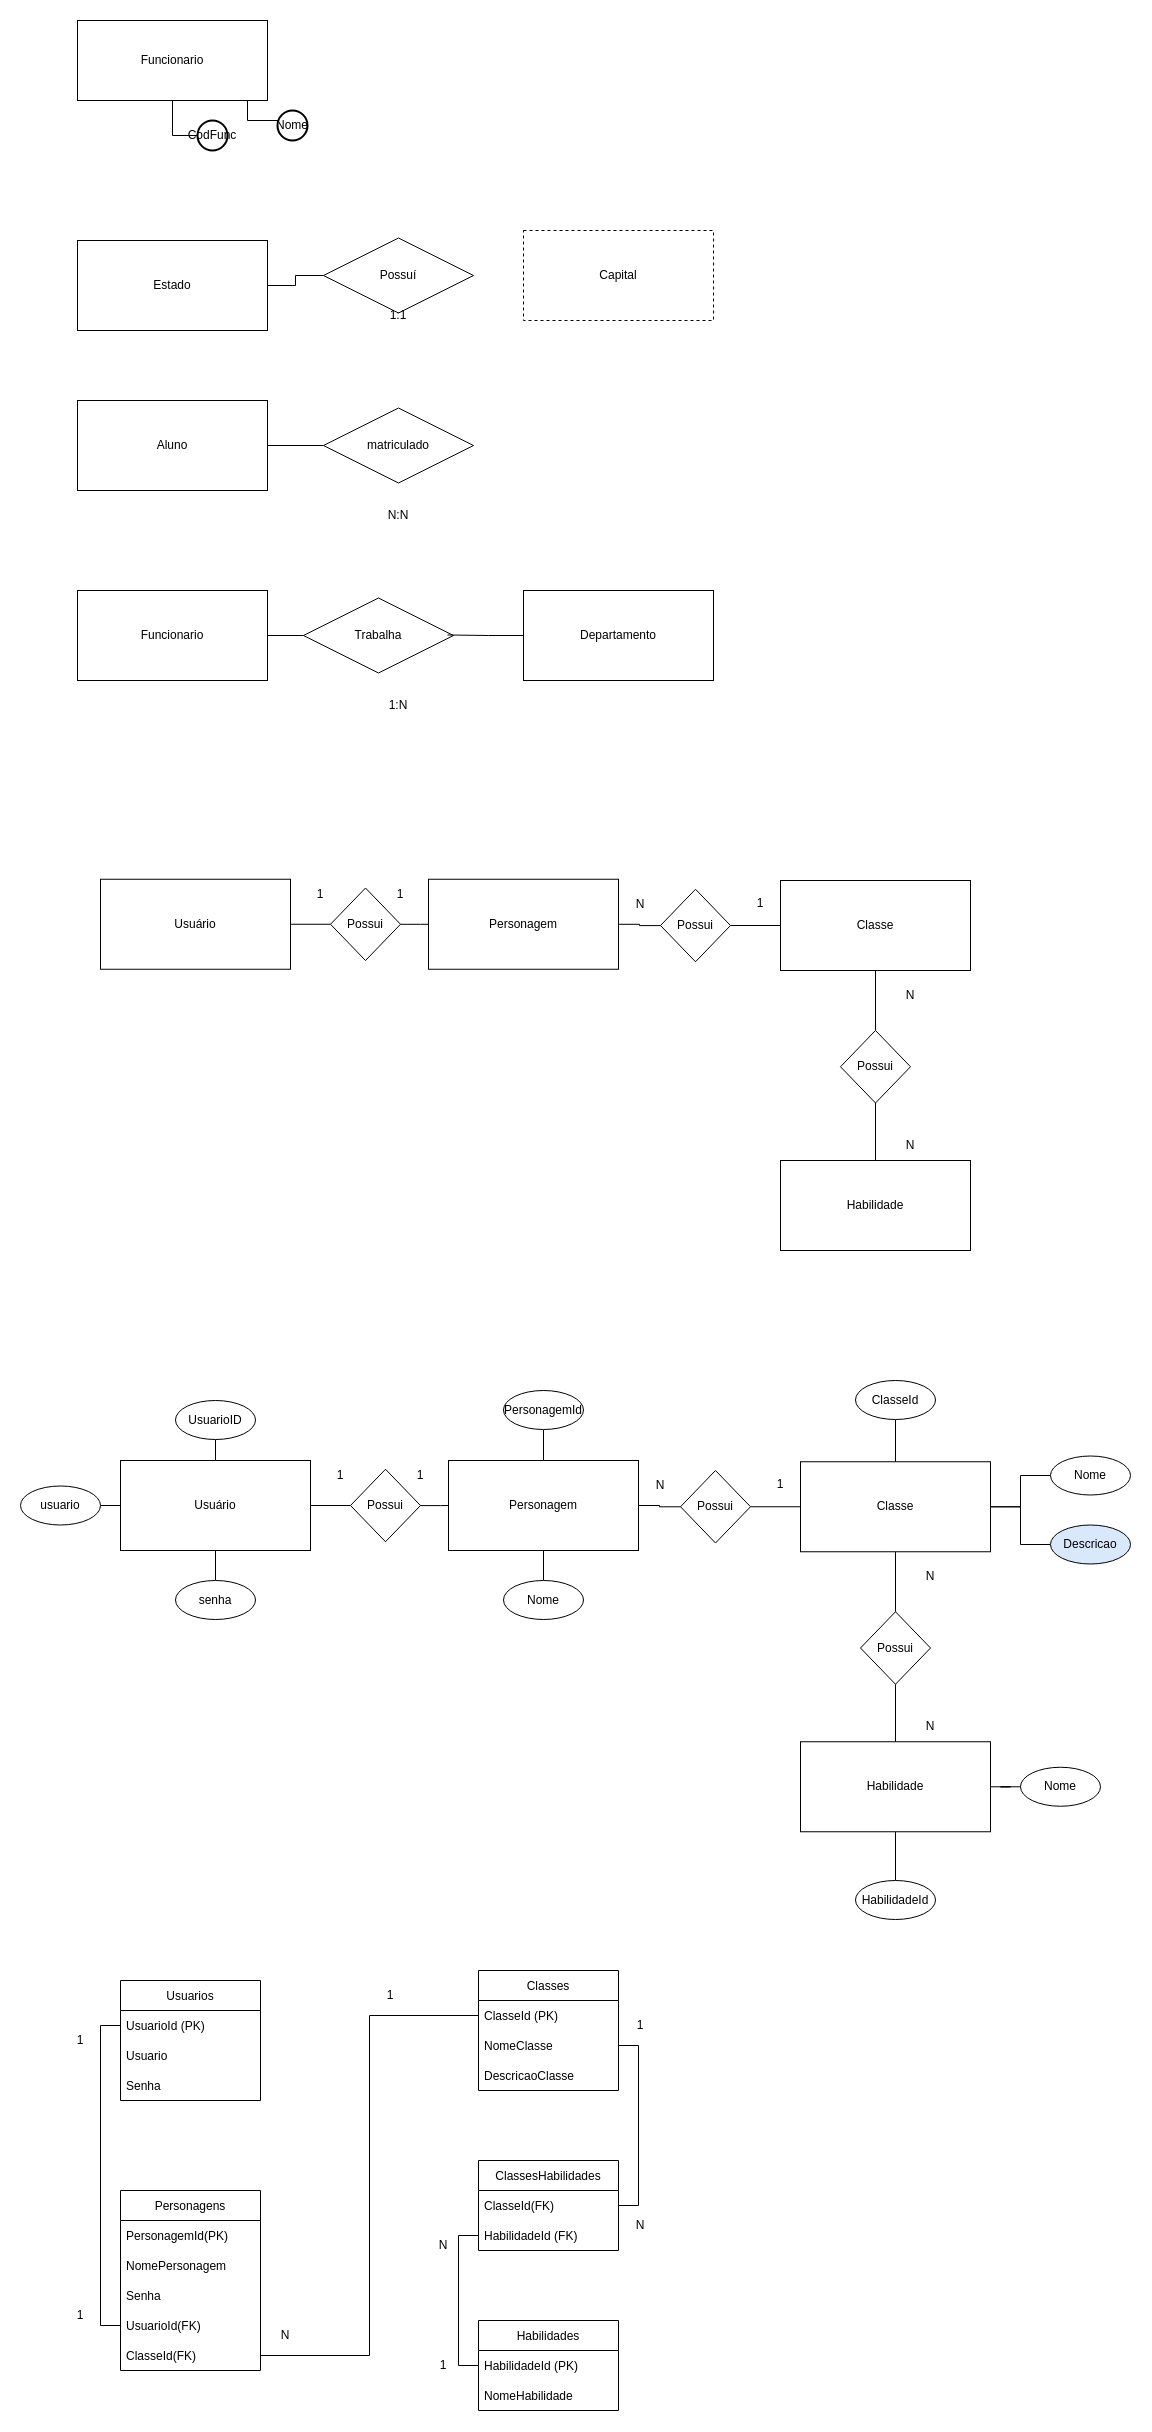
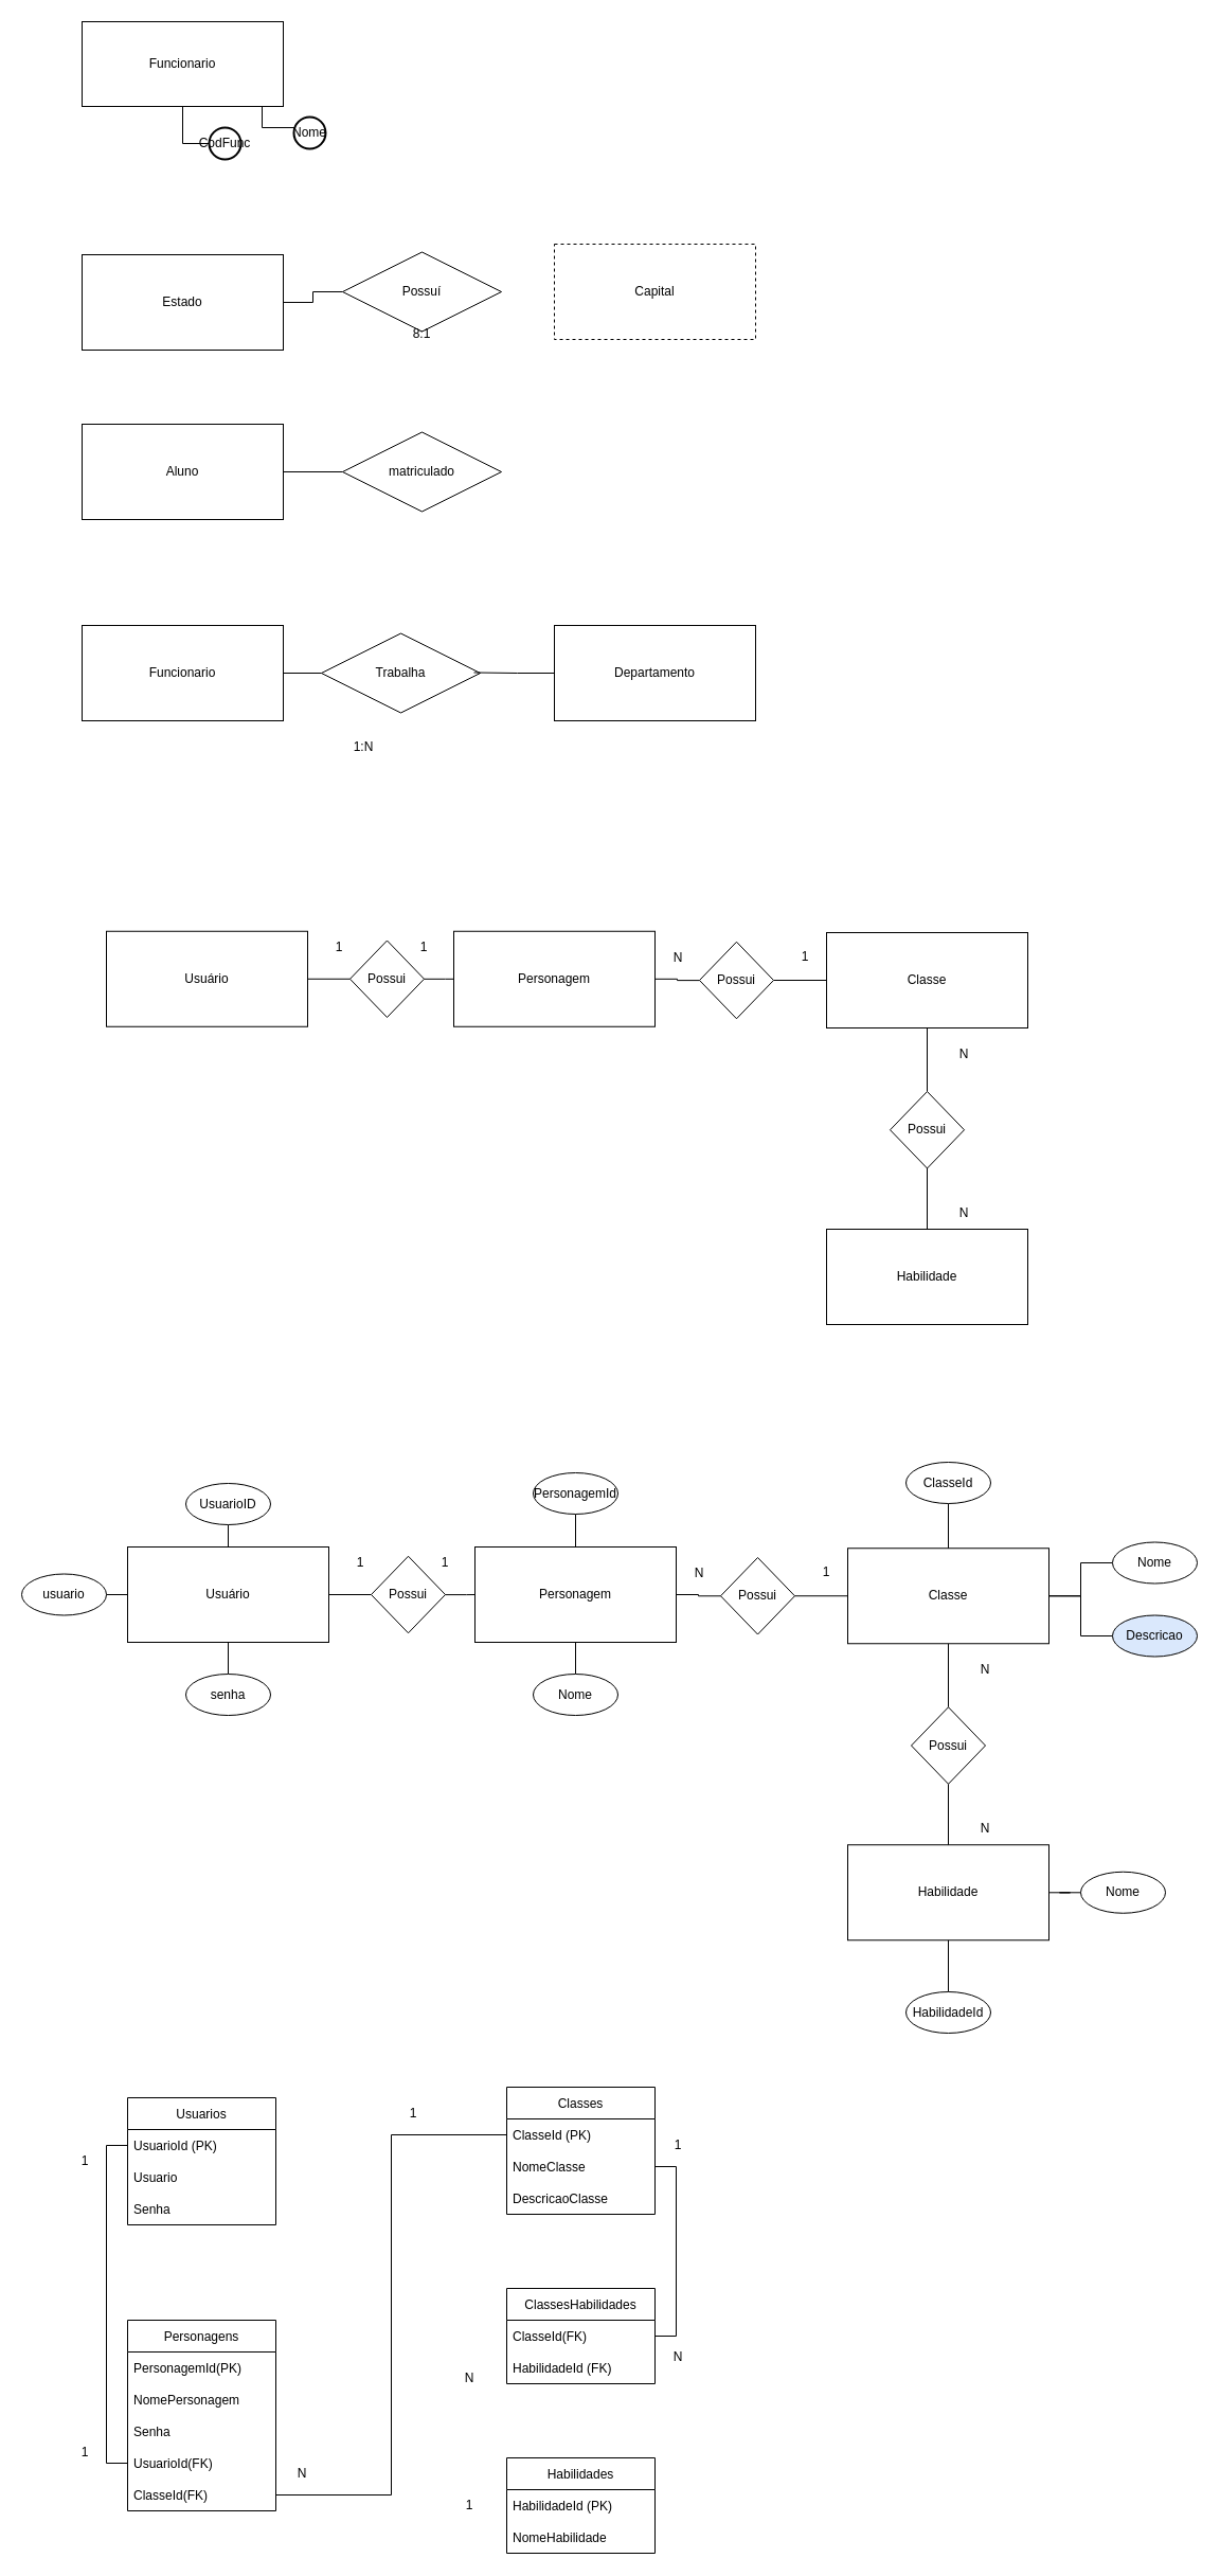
- <mxCell id="14" value="1:1" style="text;html=1;strokeColor=none;fillColor=none;align=center;verticalAlign=middle;whiteSpace=wrap;rounded=0;" vertex="1" parent="1"><mxGeometry x="368" y="300" width="60" height="30" as="geometry" /></mxCell>
+ <mxCell id="14" value="8:1" style="text;html=1;strokeColor=none;fillColor=none;align=center;verticalAlign=middle;whiteSpace=wrap;rounded=0;" vertex="1" parent="1"><mxGeometry x="368" y="300" width="60" height="30" as="geometry" /></mxCell>
- <mxCell id="15" value="N:N" style="text;html=1;strokeColor=none;fillColor=none;align=center;verticalAlign=middle;whiteSpace=wrap;rounded=0;" vertex="1" parent="1"><mxGeometry x="368" y="500" width="60" height="30" as="geometry" /></mxCell>
- <mxCell id="21" value="1:N" style="text;html=1;strokeColor=none;fillColor=none;align=center;verticalAlign=middle;whiteSpace=wrap;rounded=0;" vertex="1" parent="1"><mxGeometry x="368" y="690" width="60" height="30" as="geometry" /></mxCell>
+ <mxCell id="21" value="1:N" style="text;html=1;strokeColor=none;fillColor=none;align=center;verticalAlign=middle;whiteSpace=wrap;rounded=0;" vertex="1" parent="1"><mxGeometry x="313" y="690" width="60" height="30" as="geometry" /></mxCell>
- <mxCell id="109" style="edgeStyle=orthogonalEdgeStyle;rounded=0;orthogonalLoop=1;jettySize=auto;html=1;entryX=0;entryY=0.5;entryDx=0;entryDy=0;endArrow=none;endFill=0;" edge="1" parent="1" source="105" target="101"><mxGeometry relative="1" as="geometry" /></mxCell>
